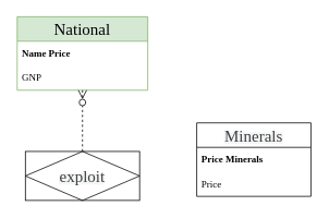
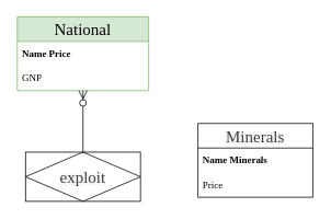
- <mxCell id="9" value="" style="edgeStyle=orthogonalEdgeStyle;fontSize=12;html=1;endArrow=ERzeroToMany;endFill=1;rounded=0;startSize=8;endSize=8;dashed=1;" parent="1" source="8" target="2" edge="1"><mxGeometry width="100" height="100" relative="1" as="geometry"><mxPoint x="140" y="220" as="sourcePoint" /><mxPoint x="240" y="120" as="targetPoint" /></mxGeometry></mxCell>
+ <mxCell id="9" value="" style="edgeStyle=orthogonalEdgeStyle;fontSize=12;html=1;endArrow=ERzeroToMany;endFill=1;rounded=0;startSize=8;endSize=8;" parent="1" source="8" target="2" edge="1"><mxGeometry width="100" height="100" relative="1" as="geometry"><mxPoint x="140" y="220" as="sourcePoint" /><mxPoint x="240" y="120" as="targetPoint" /></mxGeometry></mxCell>
- <mxCell id="6" value="&lt;b&gt;Price Minerals&lt;/b&gt;" style="text;strokeColor=none;fillColor=none;align=left;verticalAlign=middle;spacingLeft=4;spacingRight=4;overflow=hidden;points=[[0,0.5],[1,0.5]];portConstraint=eastwest;rotatable=0;whiteSpace=wrap;html=1;fontFamily=Times New Roman;" parent="5" vertex="1"><mxGeometry y="30" width="140" height="30" as="geometry" /></mxCell>
+ <mxCell id="6" value="&lt;b&gt;Name Minerals&lt;/b&gt;" style="text;strokeColor=none;fillColor=none;align=left;verticalAlign=middle;spacingLeft=4;spacingRight=4;overflow=hidden;points=[[0,0.5],[1,0.5]];portConstraint=eastwest;rotatable=0;whiteSpace=wrap;html=1;fontFamily=Times New Roman;" parent="5" vertex="1"><mxGeometry y="30" width="140" height="30" as="geometry" /></mxCell>
